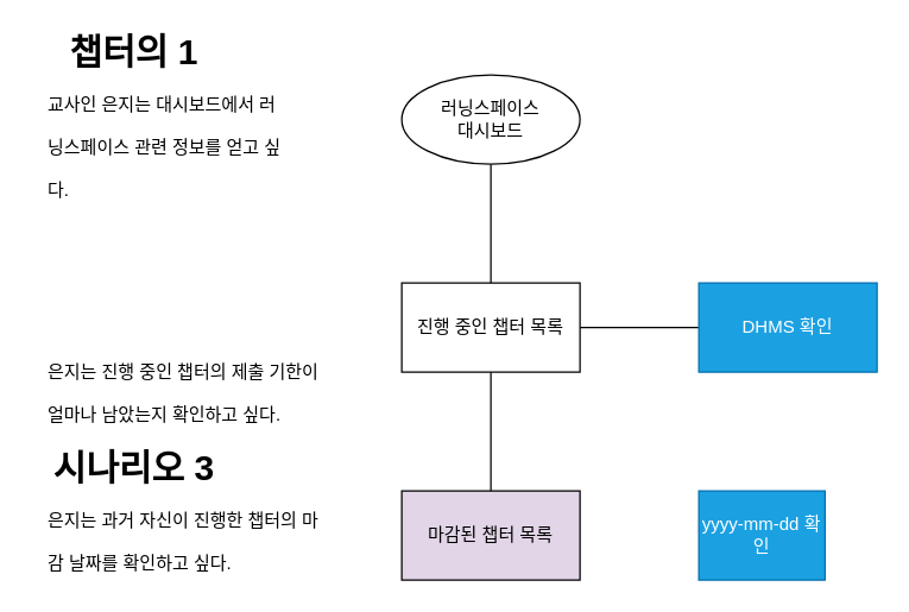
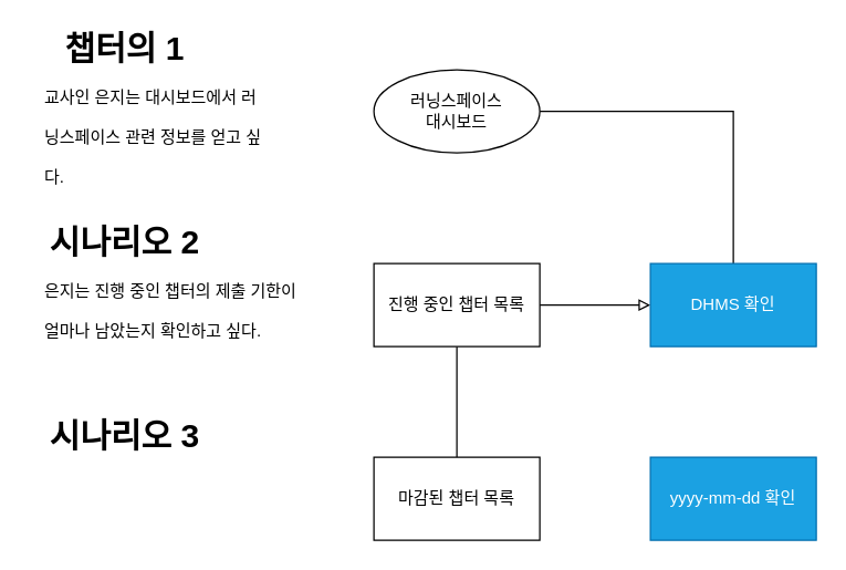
- <mxCell id="2" value="" style="edgeStyle=orthogonalEdgeStyle;rounded=0;orthogonalLoop=1;jettySize=auto;html=1;endArrow=none;endFill=0;" edge="1" parent="1" source="3" target="6"><mxGeometry relative="1" as="geometry" /></mxCell>
+ <mxCell id="2" value="" style="edgeStyle=orthogonalEdgeStyle;rounded=0;orthogonalLoop=1;jettySize=auto;html=1;endArrow=none;endFill=0;" edge="1" parent="1" source="3" target="7"><mxGeometry relative="1" as="geometry" /></mxCell>
+ <mxCell id="12" value="&lt;font style=&quot;font-size: 24px;&quot;&gt;&lt;b&gt;시나리오 2&lt;/b&gt;&lt;/font&gt;" style="text;html=1;strokeColor=none;fillColor=none;align=center;verticalAlign=middle;whiteSpace=wrap;rounded=0;" vertex="1" parent="1"><mxGeometry x="20" y="160" width="140" height="30" as="geometry" /></mxCell>
- <mxCell id="4" value="" style="edgeStyle=orthogonalEdgeStyle;rounded=0;orthogonalLoop=1;jettySize=auto;html=1;endArrow=none;endFill=0;" edge="1" parent="1" source="6" target="7"><mxGeometry relative="1" as="geometry" /></mxCell>
+ <mxCell id="4" value="" style="edgeStyle=orthogonalEdgeStyle;rounded=0;orthogonalLoop=1;jettySize=auto;html=1;endArrow=block;endFill=0;" edge="1" parent="1" source="6" target="7"><mxGeometry relative="1" as="geometry" /></mxCell>
- <mxCell id="13" value="&lt;span style=&quot;font-size: 12px;&quot;&gt;은지는 진행 중인 챕터의 제출 기한이 얼마나 남았는지 확인하고 싶다.&lt;/span&gt;" style="text;html=1;strokeColor=none;fillColor=none;align=left;verticalAlign=middle;whiteSpace=wrap;rounded=0;fontSize=24;" vertex="1" parent="1"><mxGeometry x="30" y="230" width="190" height="60" as="geometry" /></mxCell>
+ <mxCell id="13" value="&lt;span style=&quot;font-size: 12px;&quot;&gt;은지는 진행 중인 챕터의 제출 기한이 얼마나 남았는지 확인하고 싶다.&lt;/span&gt;" style="text;html=1;strokeColor=none;fillColor=none;align=left;verticalAlign=middle;whiteSpace=wrap;rounded=0;fontSize=24;" vertex="1" parent="1"><mxGeometry x="30" y="190" width="190" height="60" as="geometry" /></mxCell>
- <mxCell id="15" value="&lt;span style=&quot;font-size: 12px;&quot;&gt;은지는 과거 자신이 진행한 챕터의 마감 날짜를 확인하고 싶다.&lt;/span&gt;" style="text;html=1;strokeColor=none;fillColor=none;align=left;verticalAlign=middle;whiteSpace=wrap;rounded=0;fontSize=24;" vertex="1" parent="1"><mxGeometry x="30" y="345" width="185" height="30" as="geometry" /></mxCell>
- <mxCell id="8" value="마감된 챕터 목록" style="whiteSpace=wrap;html=1;rounded=0;fillColor=#e1d5e7;" vertex="1" parent="1"><mxGeometry x="270" y="330" width="120" height="60" as="geometry" /></mxCell>
+ <mxCell id="8" value="마감된 챕터 목록" style="whiteSpace=wrap;html=1;rounded=0;" vertex="1" parent="1"><mxGeometry x="270" y="330" width="120" height="60" as="geometry" /></mxCell>
- <mxCell id="9" value="yyyy-mm-dd 확인" style="whiteSpace=wrap;html=1;rounded=0;fillColor=#1ba1e2;strokeColor=#006EAF;fontColor=#ffffff;" vertex="1" parent="1"><mxGeometry x="470" y="330" width="85" height="60" as="geometry" /></mxCell>
+ <mxCell id="9" value="yyyy-mm-dd 확인" style="whiteSpace=wrap;html=1;rounded=0;fillColor=#1ba1e2;strokeColor=#006EAF;fontColor=#ffffff;" vertex="1" parent="1"><mxGeometry x="470" y="330" width="120" height="60" as="geometry" /></mxCell>
